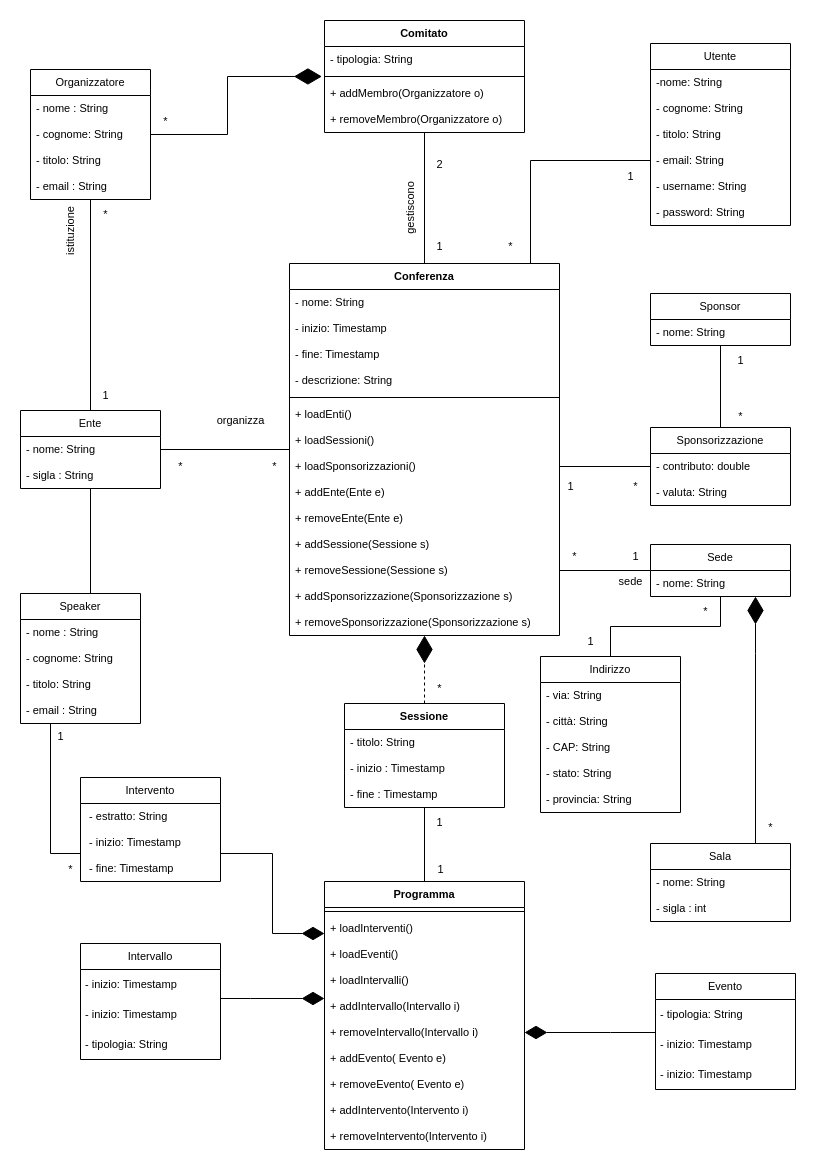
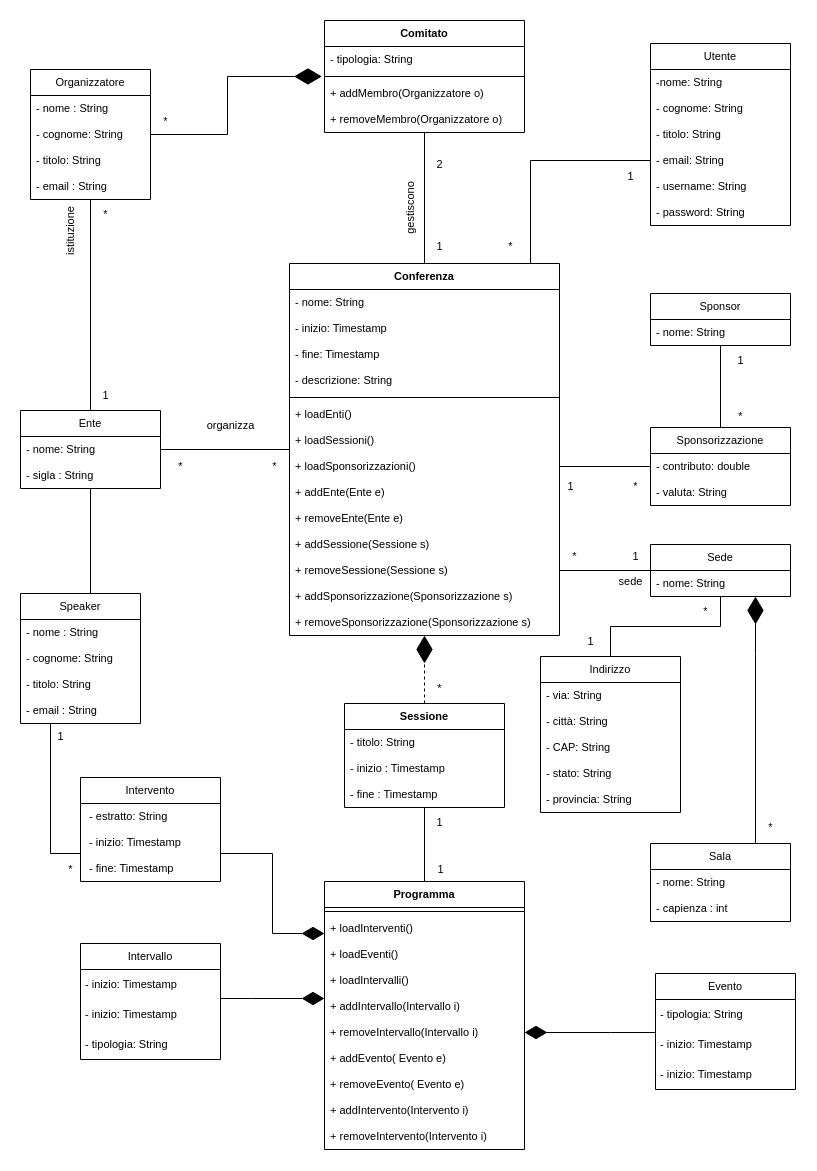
- <mxCell id="22" value="organizza" style="text;html=1;align=center;verticalAlign=middle;resizable=0;points=[];autosize=1;strokeColor=none;fillColor=none;fontSize=11;" parent="1" vertex="1"><mxGeometry x="205" y="405" width="70" height="30" as="geometry" /></mxCell>
+ <mxCell id="22" value="organizza" style="text;html=1;align=center;verticalAlign=middle;resizable=0;points=[];autosize=1;strokeColor=none;fillColor=none;fontSize=11;" parent="1" vertex="1"><mxGeometry x="195" y="410" width="70" height="30" as="geometry" /></mxCell>
- <mxCell id="86" value="- sigla : int" style="text;strokeColor=none;fillColor=none;align=left;verticalAlign=top;spacingLeft=4;spacingRight=4;overflow=hidden;rotatable=0;points=[[0,0.5],[1,0.5]];portConstraint=eastwest;whiteSpace=wrap;html=1;fontSize=11;" parent="84" vertex="1"><mxGeometry y="52" width="140" height="26" as="geometry" /></mxCell>
+ <mxCell id="86" value="- capienza : int" style="text;strokeColor=none;fillColor=none;align=left;verticalAlign=top;spacingLeft=4;spacingRight=4;overflow=hidden;rotatable=0;points=[[0,0.5],[1,0.5]];portConstraint=eastwest;whiteSpace=wrap;html=1;fontSize=11;" parent="84" vertex="1"><mxGeometry y="52" width="140" height="26" as="geometry" /></mxCell>
